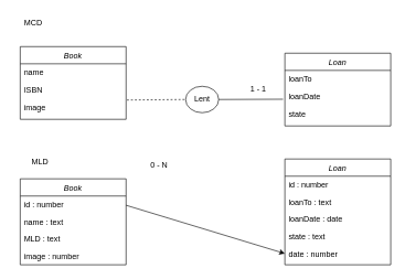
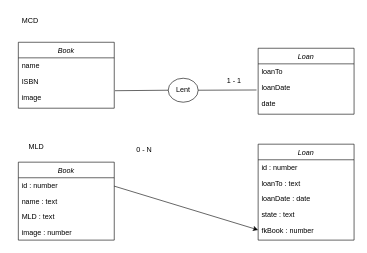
- <mxCell id="11" value="" style="endArrow=none;html=1;rounded=0;exitX=1.008;exitY=1.108;exitDx=0;exitDy=0;exitPerimeter=0;entryX=0;entryY=0.5;entryDx=0;entryDy=0;dashed=1;" parent="1" source="4" target="10" edge="1"><mxGeometry width="50" height="50" relative="1" as="geometry"><mxPoint x="260" y="200" as="sourcePoint" /><mxPoint x="310" y="150" as="targetPoint" /></mxGeometry></mxCell>
+ <mxCell id="11" value="" style="endArrow=none;html=1;rounded=0;exitX=1.008;exitY=1.108;exitDx=0;exitDy=0;exitPerimeter=0;entryX=0;entryY=0.5;entryDx=0;entryDy=0;" parent="1" source="4" target="10" edge="1"><mxGeometry width="50" height="50" relative="1" as="geometry"><mxPoint x="260" y="200" as="sourcePoint" /><mxPoint x="310" y="150" as="targetPoint" /></mxGeometry></mxCell>
- <mxCell id="9" value="state&#10;" style="text;align=left;verticalAlign=top;spacingLeft=4;spacingRight=4;overflow=hidden;rotatable=0;points=[[0,0.5],[1,0.5]];portConstraint=eastwest;rounded=0;shadow=0;html=0;" parent="6" vertex="1"><mxGeometry y="78" width="160" height="26" as="geometry" /></mxCell>
+ <mxCell id="9" value="date&#10;" style="text;align=left;verticalAlign=top;spacingLeft=4;spacingRight=4;overflow=hidden;rotatable=0;points=[[0,0.5],[1,0.5]];portConstraint=eastwest;rounded=0;shadow=0;html=0;" parent="6" vertex="1"><mxGeometry y="78" width="160" height="26" as="geometry" /></mxCell>
- <mxCell id="25" value="date : number&#10;" style="text;align=left;verticalAlign=top;spacingLeft=4;spacingRight=4;overflow=hidden;rotatable=0;points=[[0,0.5],[1,0.5]];portConstraint=eastwest;rounded=0;shadow=0;html=0;" parent="20" vertex="1"><mxGeometry y="130" width="160" height="26" as="geometry" /></mxCell>
+ <mxCell id="25" value="fkBook : number&#10;" style="text;align=left;verticalAlign=top;spacingLeft=4;spacingRight=4;overflow=hidden;rotatable=0;points=[[0,0.5],[1,0.5]];portConstraint=eastwest;rounded=0;shadow=0;html=0;" parent="20" vertex="1"><mxGeometry y="130" width="160" height="26" as="geometry" /></mxCell>
